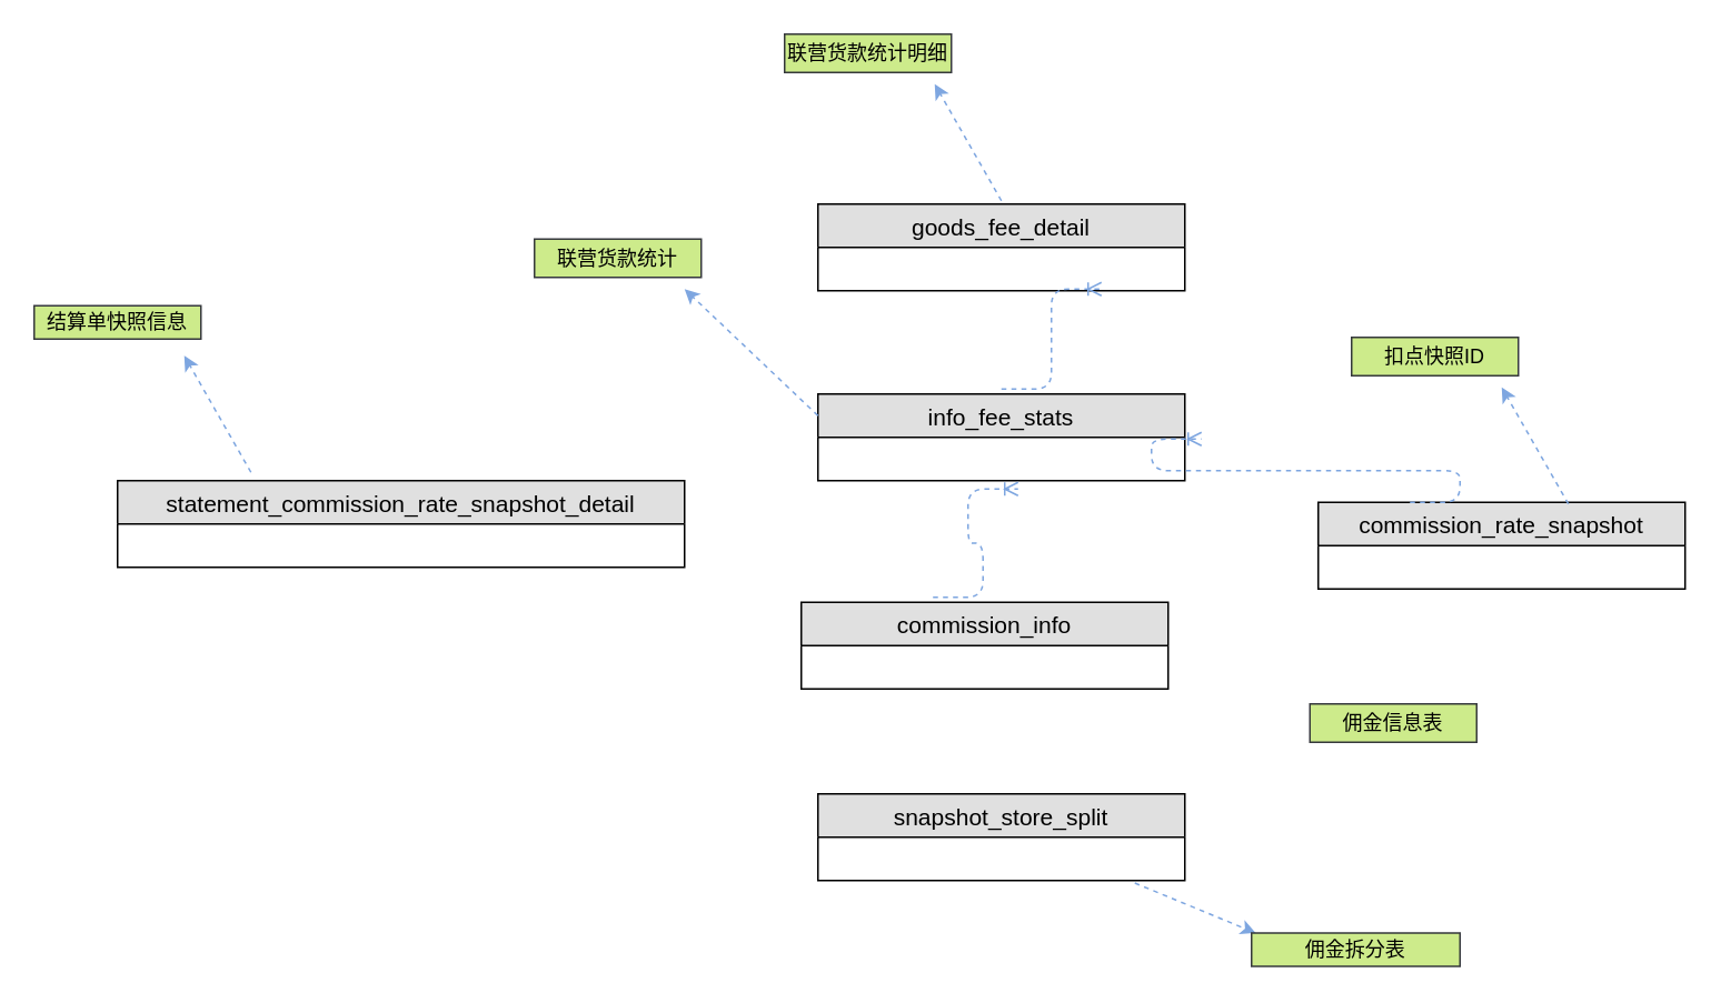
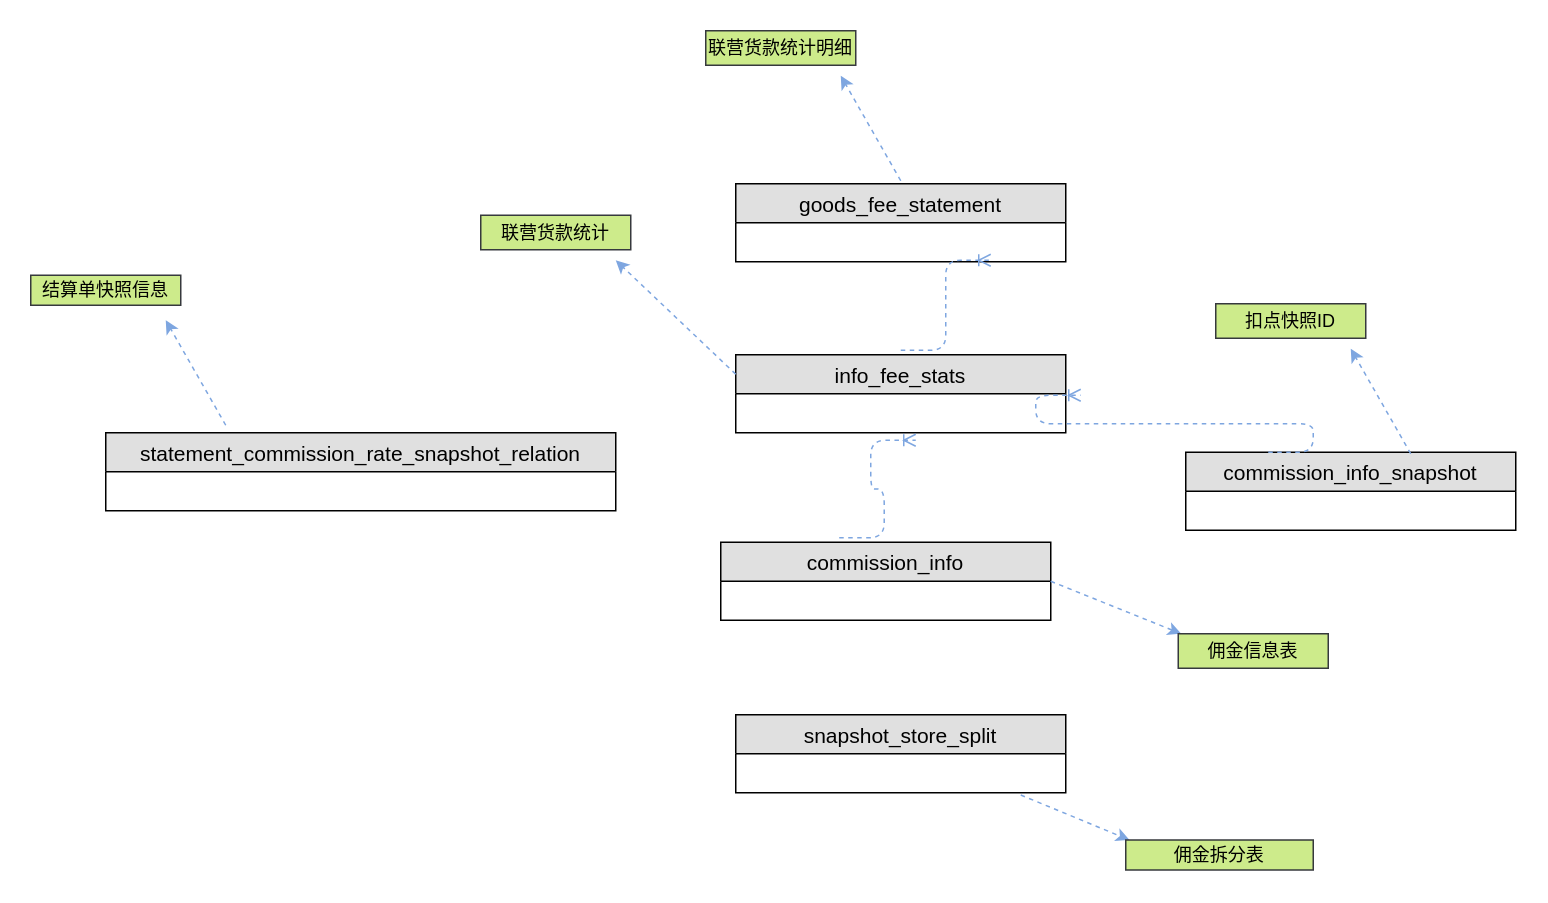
- <mxCell id="6" value="goods_fee_detail" style="swimlane;fontStyle=0;childLayout=stackLayout;horizontal=1;startSize=26;fillColor=#e0e0e0;horizontalStack=0;resizeParent=1;resizeParentMax=0;resizeLast=0;collapsible=1;marginBottom=0;swimlaneFillColor=#ffffff;align=center;fontSize=14;" vertex="1" parent="1"><mxGeometry x="490" y="122" width="220" height="52" as="geometry" /></mxCell>
+ <mxCell id="6" value="goods_fee_statement" style="swimlane;fontStyle=0;childLayout=stackLayout;horizontal=1;startSize=26;fillColor=#e0e0e0;horizontalStack=0;resizeParent=1;resizeParentMax=0;resizeLast=0;collapsible=1;marginBottom=0;swimlaneFillColor=#ffffff;align=center;fontSize=14;" vertex="1" parent="1"><mxGeometry x="490" y="122" width="220" height="52" as="geometry" /></mxCell>
- <mxCell id="2" value="statement_commission_rate_snapshot_detail" style="swimlane;fontStyle=0;childLayout=stackLayout;horizontal=1;startSize=26;fillColor=#e0e0e0;horizontalStack=0;resizeParent=1;resizeParentMax=0;resizeLast=0;collapsible=1;marginBottom=0;swimlaneFillColor=#ffffff;align=center;fontSize=14;" vertex="1" parent="1"><mxGeometry x="70" y="288" width="340" height="52" as="geometry" /></mxCell>
+ <mxCell id="2" value="statement_commission_rate_snapshot_relation" style="swimlane;fontStyle=0;childLayout=stackLayout;horizontal=1;startSize=26;fillColor=#e0e0e0;horizontalStack=0;resizeParent=1;resizeParentMax=0;resizeLast=0;collapsible=1;marginBottom=0;swimlaneFillColor=#ffffff;align=center;fontSize=14;" vertex="1" parent="1"><mxGeometry x="70" y="288" width="340" height="52" as="geometry" /></mxCell>
- <mxCell id="8" value="commission_rate_snapshot" style="swimlane;fontStyle=0;childLayout=stackLayout;horizontal=1;startSize=26;fillColor=#e0e0e0;horizontalStack=0;resizeParent=1;resizeParentMax=0;resizeLast=0;collapsible=1;marginBottom=0;swimlaneFillColor=#ffffff;align=center;fontSize=14;" vertex="1" parent="1"><mxGeometry x="790" y="301" width="220" height="52" as="geometry" /></mxCell>
+ <mxCell id="8" value="commission_info_snapshot" style="swimlane;fontStyle=0;childLayout=stackLayout;horizontal=1;startSize=26;fillColor=#e0e0e0;horizontalStack=0;resizeParent=1;resizeParentMax=0;resizeLast=0;collapsible=1;marginBottom=0;swimlaneFillColor=#ffffff;align=center;fontSize=14;" vertex="1" parent="1"><mxGeometry x="790" y="301" width="220" height="52" as="geometry" /></mxCell>
+ <mxCell id="18" value="" style="endArrow=classic;html=1;dashed=1;strokeColor=#7EA6E0;exitX=1;exitY=0.5;exitDx=0;exitDy=0;entryX=0.02;entryY=0;entryDx=0;entryDy=0;entryPerimeter=0;" edge="1" parent="1" source="3" target="19"><mxGeometry width="50" height="50" relative="1" as="geometry"><mxPoint x="910" y="502" as="sourcePoint" /><mxPoint x="870" y="432" as="targetPoint" /></mxGeometry></mxCell>
